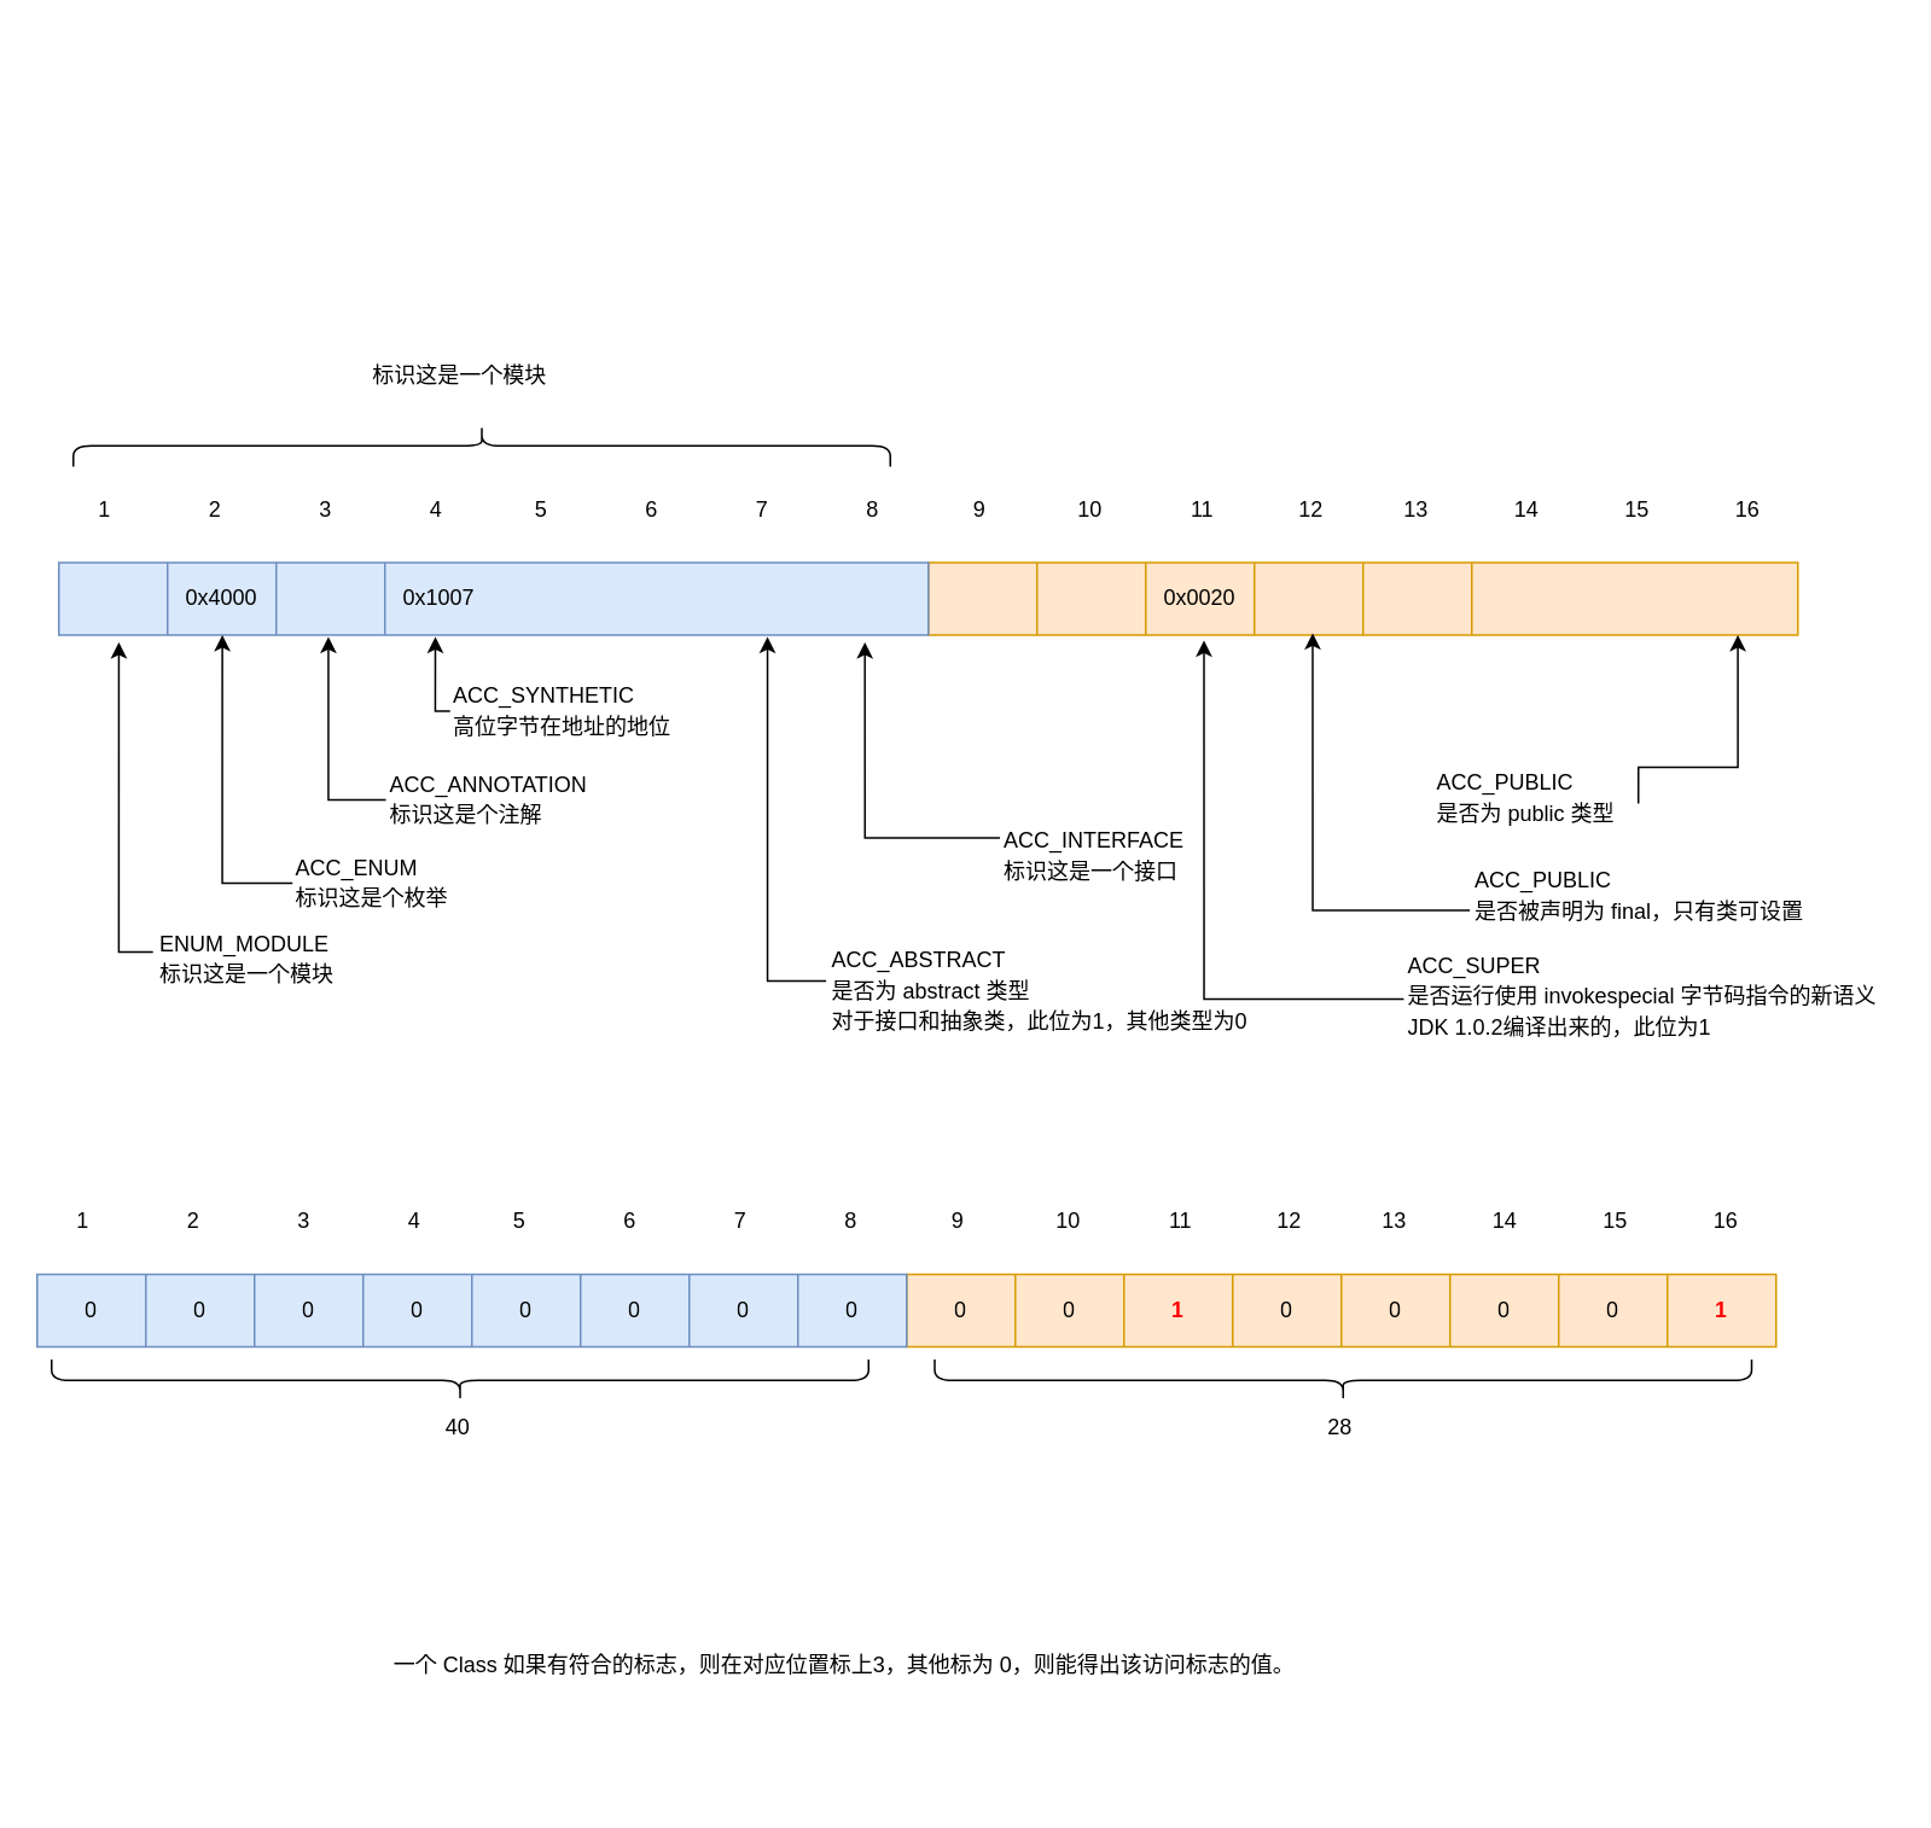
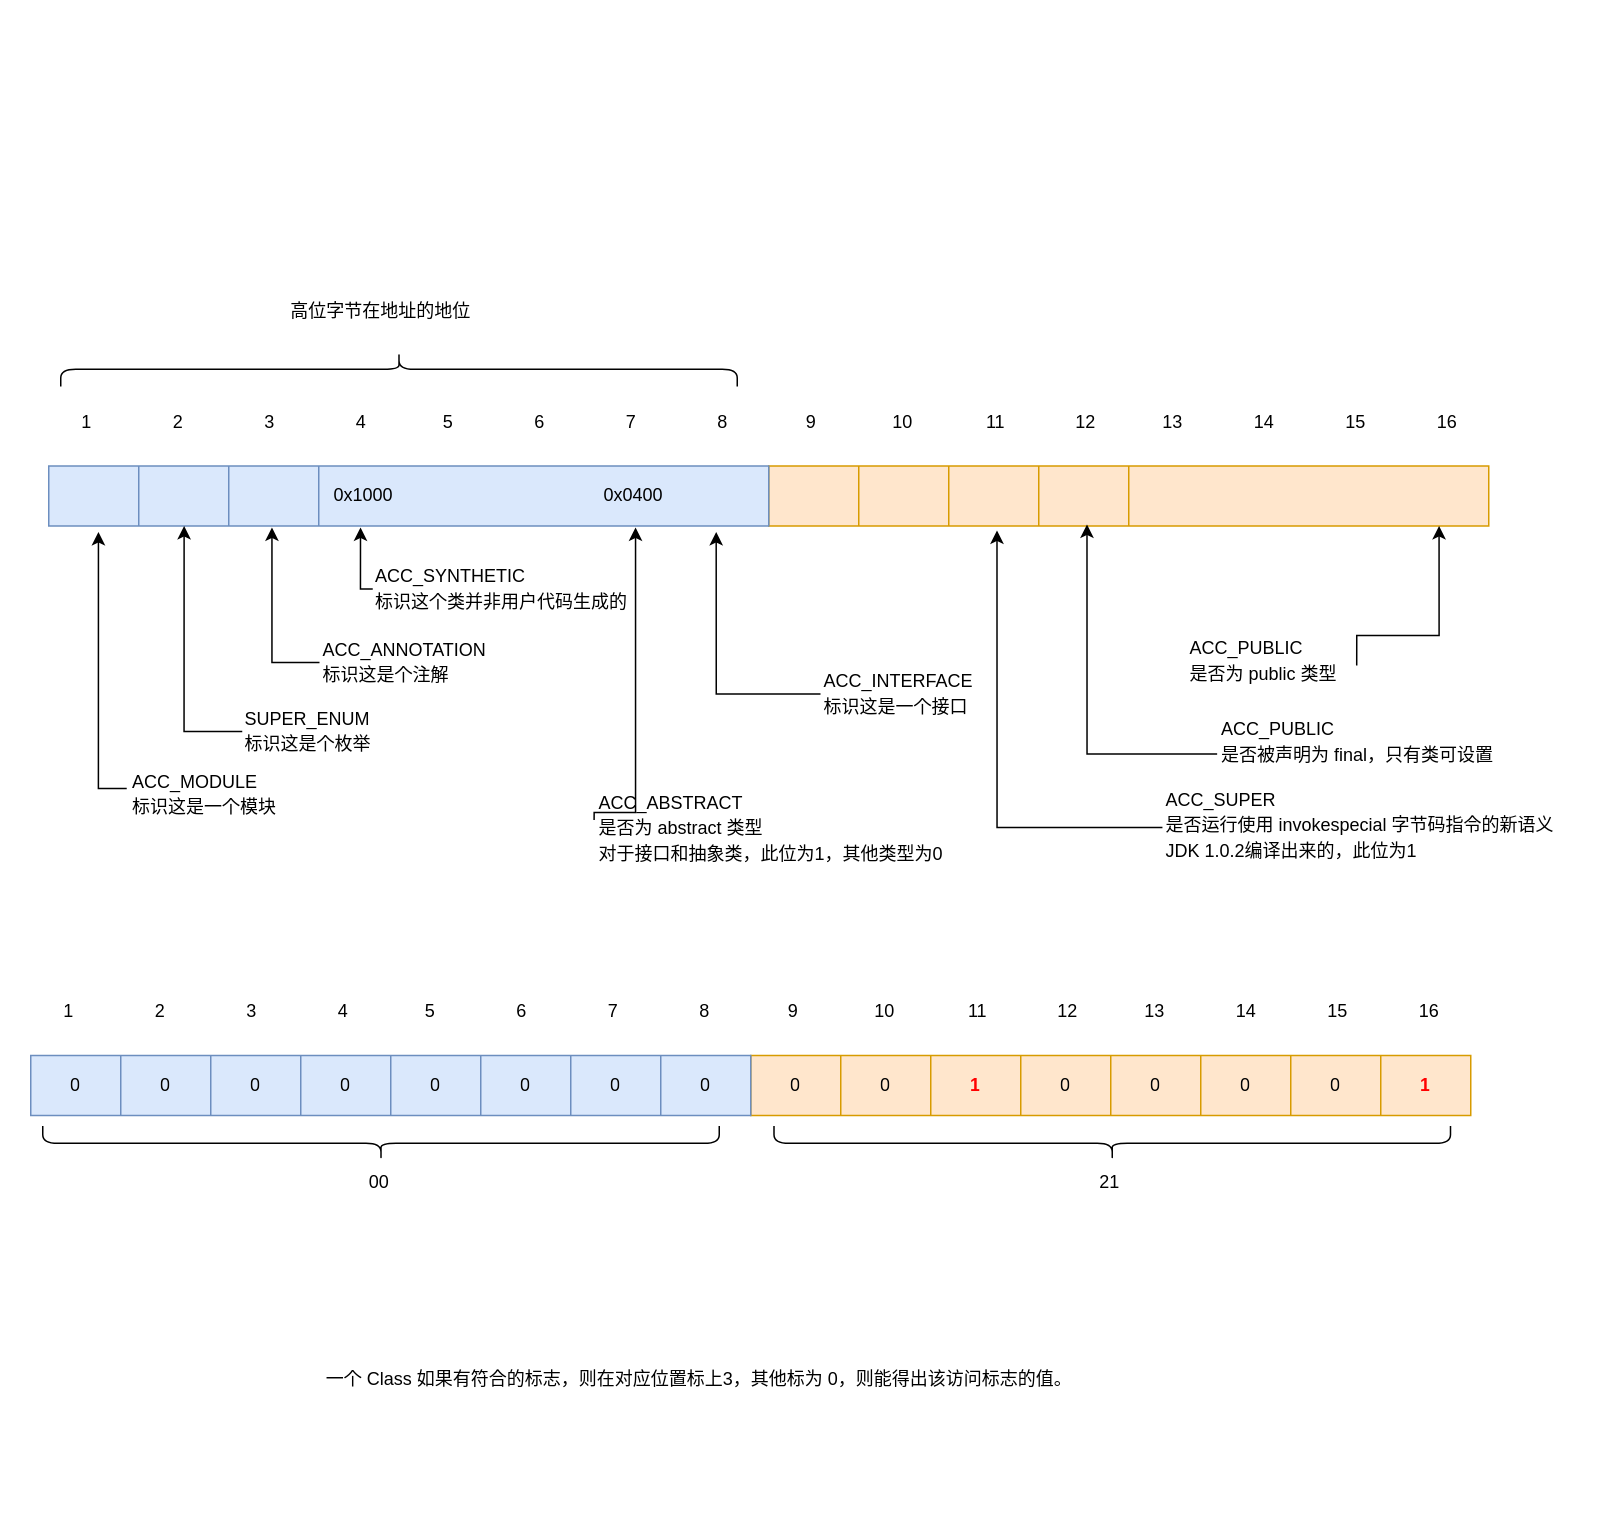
- <mxCell id="93" value="标识这是一个模块" style="text;html=1;align=center;verticalAlign=middle;resizable=0;points=[];autosize=1;" vertex="1" parent="1"><mxGeometry x="188" y="198" width="130" height="18" as="geometry" /></mxCell>
+ <mxCell id="93" value="高位字节在地址的地位" style="text;html=1;align=center;verticalAlign=middle;resizable=0;points=[];autosize=1;" vertex="1" parent="1"><mxGeometry x="188" y="198" width="130" height="18" as="geometry" /></mxCell>
- <mxCell id="12" value="&lt;span&gt;0x4000&lt;/span&gt;" style="shape=partialRectangle;html=1;whiteSpace=wrap;connectable=0;overflow=hidden;fillColor=none;top=0;left=0;bottom=0;right=0;" vertex="1" parent="11"><mxGeometry x="60" width="60" height="40" as="geometry" /></mxCell>
- <mxCell id="13" value="&lt;span&gt;0x1007&lt;/span&gt;" style="shape=partialRectangle;html=1;whiteSpace=wrap;connectable=0;overflow=hidden;fillColor=none;top=0;left=0;bottom=0;right=0;" vertex="1" parent="11"><mxGeometry x="180" width="60" height="40" as="geometry" /></mxCell>
+ <mxCell id="13" value="&lt;span&gt;0x1000&lt;/span&gt;" style="shape=partialRectangle;html=1;whiteSpace=wrap;connectable=0;overflow=hidden;fillColor=none;top=0;left=0;bottom=0;right=0;" vertex="1" parent="11"><mxGeometry x="180" width="60" height="40" as="geometry" /></mxCell>
+ <mxCell id="16" value="&lt;span&gt;0x0400&lt;/span&gt;" style="shape=partialRectangle;html=1;whiteSpace=wrap;connectable=0;overflow=hidden;fillColor=none;top=0;left=0;bottom=0;right=0;" vertex="1" parent="11"><mxGeometry x="360" width="60" height="40" as="geometry" /></mxCell>
- <mxCell id="6" value="&lt;span&gt;0x0020&lt;/span&gt;" style="shape=partialRectangle;html=1;whiteSpace=wrap;connectable=0;overflow=hidden;fillColor=none;top=0;left=0;bottom=0;right=0;" vertex="1" parent="3"><mxGeometry x="120" width="60" height="40" as="geometry" /></mxCell>
- <mxCell id="46" value="&lt;span style=&quot;text-indent: 24px ; line-height: 140%&quot;&gt;ACC_SYNTHETIC&lt;br&gt;高位字节在地址的地位&lt;br&gt;&lt;/span&gt;" style="text;html=1;align=left;verticalAlign=middle;resizable=0;points=[];autosize=1;" vertex="1" parent="1"><mxGeometry x="248" y="374" width="178" height="36" as="geometry" /></mxCell>
+ <mxCell id="46" value="&lt;span style=&quot;text-indent: 24px ; line-height: 140%&quot;&gt;ACC_SYNTHETIC&lt;br&gt;标识这个类并非用户代码生成的&lt;br&gt;&lt;/span&gt;" style="text;html=1;align=left;verticalAlign=middle;resizable=0;points=[];autosize=1;" vertex="1" parent="1"><mxGeometry x="248" y="374" width="178" height="36" as="geometry" /></mxCell>
- <mxCell id="40" value="&lt;span style=&quot;text-indent: 24px ; line-height: 140%&quot;&gt;ACC_INTERFACE&lt;br&gt;标识这是一个接口&lt;/span&gt;" style="text;html=1;align=left;verticalAlign=middle;resizable=0;points=[];autosize=1;" vertex="1" parent="1"><mxGeometry x="551.5" y="454" width="109" height="36" as="geometry" /></mxCell>
+ <mxCell id="40" value="&lt;span style=&quot;text-indent: 24px ; line-height: 140%&quot;&gt;ACC_INTERFACE&lt;br&gt;标识这是一个接口&lt;/span&gt;" style="text;html=1;align=left;verticalAlign=middle;resizable=0;points=[];autosize=1;" vertex="1" parent="1"><mxGeometry x="546.5" y="444" width="109" height="36" as="geometry" /></mxCell>
- <mxCell id="50" value="&lt;span style=&quot;text-indent: 24px ; line-height: 140%&quot;&gt;ACC_ENUM&lt;br&gt;标识这是个枚举&lt;br&gt;&lt;/span&gt;" style="text;html=1;align=left;verticalAlign=middle;resizable=0;points=[];autosize=1;" vertex="1" parent="1"><mxGeometry x="161" y="469" width="94" height="36" as="geometry" /></mxCell>
+ <mxCell id="50" value="&lt;span style=&quot;text-indent: 24px ; line-height: 140%&quot;&gt;SUPER_ENUM&lt;br&gt;标识这是个枚举&lt;br&gt;&lt;/span&gt;" style="text;html=1;align=left;verticalAlign=middle;resizable=0;points=[];autosize=1;" vertex="1" parent="1"><mxGeometry x="161" y="469" width="94" height="36" as="geometry" /></mxCell>
- <mxCell id="44" value="&lt;p style=&quot;line-height: 140%&quot;&gt;&lt;span style=&quot;text-indent: 24px&quot;&gt;ENUM_MODULE&lt;br&gt;&lt;/span&gt;&lt;span style=&quot;text-indent: 24px&quot;&gt;标识这是一个模块&lt;/span&gt;&lt;/p&gt;" style="text;html=1;align=left;verticalAlign=middle;resizable=0;points=[];autosize=1;" vertex="1" parent="1"><mxGeometry x="86" y="499" width="106" height="60" as="geometry" /></mxCell>
+ <mxCell id="44" value="&lt;p style=&quot;line-height: 140%&quot;&gt;&lt;span style=&quot;text-indent: 24px&quot;&gt;ACC_MODULE&lt;br&gt;&lt;/span&gt;&lt;span style=&quot;text-indent: 24px&quot;&gt;标识这是一个模块&lt;/span&gt;&lt;/p&gt;" style="text;html=1;align=left;verticalAlign=middle;resizable=0;points=[];autosize=1;" vertex="1" parent="1"><mxGeometry x="86" y="499" width="106" height="60" as="geometry" /></mxCell>
- <mxCell id="42" value="&lt;span style=&quot;text-indent: 24px; line-height: 140%;&quot;&gt;ACC_ABSTRACT&lt;br&gt;是否为 abstract 类型&lt;br&gt;对于接口和抽象类，此位为1，其他类型为0&lt;br&gt;&lt;/span&gt;" style="text;html=1;align=left;verticalAlign=middle;resizable=0;points=[];autosize=1;" vertex="1" parent="1"><mxGeometry x="457" y="521" width="239" height="52" as="geometry" /></mxCell>
+ <mxCell id="42" value="&lt;span style=&quot;text-indent: 24px; line-height: 140%;&quot;&gt;ACC_ABSTRACT&lt;br&gt;是否为 abstract 类型&lt;br&gt;对于接口和抽象类，此位为1，其他类型为0&lt;br&gt;&lt;/span&gt;" style="text;html=1;align=left;verticalAlign=middle;resizable=0;points=[];autosize=1;" vertex="1" parent="1"><mxGeometry x="397" y="526" width="239" height="52" as="geometry" /></mxCell>
- <mxCell id="89" value="40" style="text;html=1;align=center;verticalAlign=middle;resizable=0;points=[];autosize=1;" vertex="1" parent="1"><mxGeometry x="240" y="779" width="23" height="18" as="geometry" /></mxCell>
+ <mxCell id="89" value="00" style="text;html=1;align=center;verticalAlign=middle;resizable=0;points=[];autosize=1;" vertex="1" parent="1"><mxGeometry x="240" y="779" width="23" height="18" as="geometry" /></mxCell>
- <mxCell id="91" value="28" style="text;html=1;align=center;verticalAlign=middle;resizable=0;points=[];autosize=1;" vertex="1" parent="1"><mxGeometry x="727.5" y="779" width="23" height="18" as="geometry" /></mxCell>
+ <mxCell id="91" value="21" style="text;html=1;align=center;verticalAlign=middle;resizable=0;points=[];autosize=1;" vertex="1" parent="1"><mxGeometry x="727.5" y="779" width="23" height="18" as="geometry" /></mxCell>
